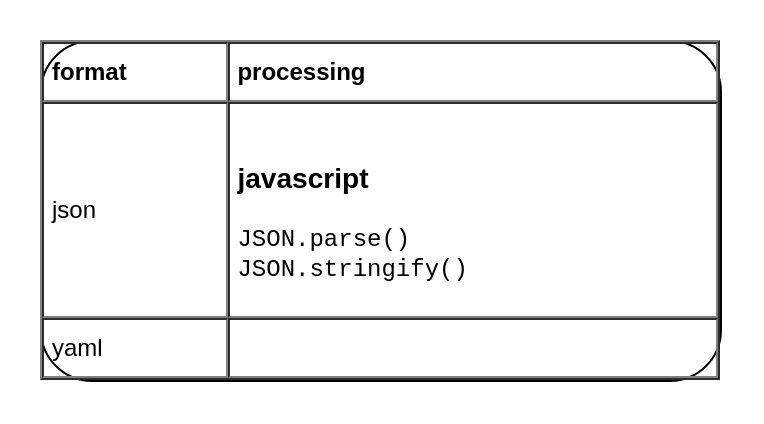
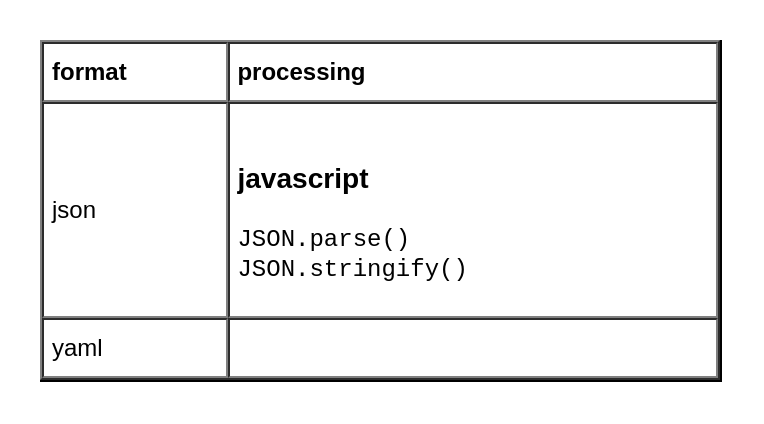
- <mxCell id="2" value="&lt;table cellpadding=&quot;4&quot; cellspacing=&quot;0&quot; border=&quot;1&quot; style=&quot;font-size: 1em ; width: 100% ; height: 100%&quot;&gt;&lt;tbody&gt;&lt;tr&gt;&lt;th&gt;format&lt;/th&gt;&lt;th&gt;processing&lt;/th&gt;&lt;/tr&gt;&lt;tr&gt;&lt;td&gt;json&lt;/td&gt;&lt;td&gt;&lt;h3&gt;javascript&lt;/h3&gt;&lt;font face=&quot;Courier New&quot;&gt;JSON.parse()&lt;br&gt;JSON.stringify()&lt;/font&gt;&lt;/td&gt;&lt;/tr&gt;&lt;tr&gt;&lt;td&gt;yaml&lt;/td&gt;&lt;td&gt;&lt;br&gt;&lt;/td&gt;&lt;/tr&gt;&lt;/tbody&gt;&lt;/table&gt; " style="verticalAlign=top;align=left;overflow=fill;fontSize=12;fontFamily=Helvetica;html=1;rounded=1;" parent="1" vertex="1"><mxGeometry x="20" y="20" width="340" height="170" as="geometry" /></mxCell>
+ <mxCell id="2" value="&lt;table cellpadding=&quot;4&quot; cellspacing=&quot;0&quot; border=&quot;1&quot; style=&quot;font-size: 1em ; width: 100% ; height: 100%&quot;&gt;&lt;tbody&gt;&lt;tr&gt;&lt;th&gt;format&lt;/th&gt;&lt;th&gt;processing&lt;/th&gt;&lt;/tr&gt;&lt;tr&gt;&lt;td&gt;json&lt;/td&gt;&lt;td&gt;&lt;h3&gt;javascript&lt;/h3&gt;&lt;font face=&quot;Courier New&quot;&gt;JSON.parse()&lt;br&gt;JSON.stringify()&lt;/font&gt;&lt;/td&gt;&lt;/tr&gt;&lt;tr&gt;&lt;td&gt;yaml&lt;/td&gt;&lt;td&gt;&lt;br&gt;&lt;/td&gt;&lt;/tr&gt;&lt;/tbody&gt;&lt;/table&gt; " style="verticalAlign=top;align=left;overflow=fill;fontSize=12;fontFamily=Helvetica;html=1" parent="1" vertex="1"><mxGeometry x="20" y="20" width="340" height="170" as="geometry" /></mxCell>
